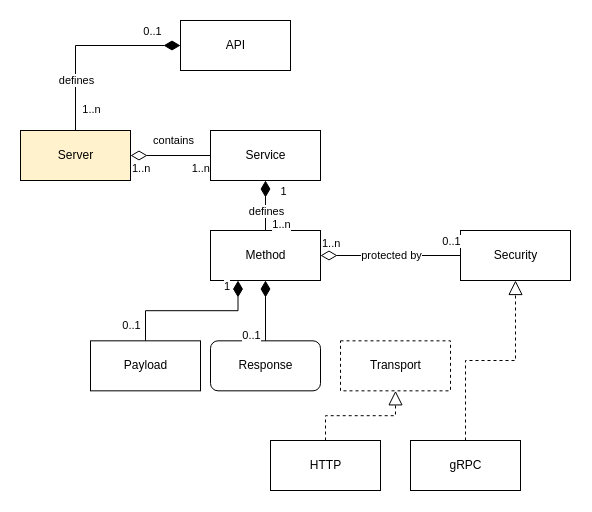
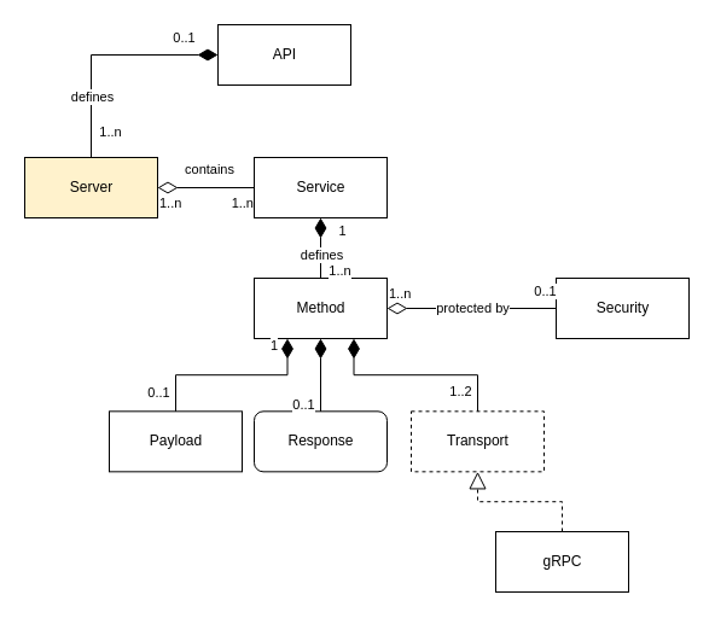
+ <mxCell id="26" value="" style="endArrow=none;html=1;endSize=12;startArrow=diamondThin;startSize=14;startFill=1;edgeStyle=orthogonalEdgeStyle;align=left;verticalAlign=bottom;rounded=0;endFill=0;entryX=0.5;entryY=0;entryDx=0;entryDy=0;exitX=0.75;exitY=1;exitDx=0;exitDy=0;" edge="1" parent="1" source="12" target="19"><mxGeometry x="-0.404" y="-15" relative="1" as="geometry"><mxPoint x="275" y="310" as="sourcePoint" /><mxPoint x="275" y="360" as="targetPoint" /><mxPoint as="offset" /></mxGeometry></mxCell>
+ <mxCell id="27" value="1..2" style="edgeLabel;html=1;align=center;verticalAlign=middle;resizable=0;points=[];" vertex="1" connectable="0" parent="26"><mxGeometry x="0.789" y="1" relative="1" as="geometry"><mxPoint x="-16" as="offset" /></mxGeometry></mxCell>
- <mxCell id="29" value="" style="endArrow=block;dashed=1;endFill=0;endSize=12;html=1;rounded=0;edgeStyle=orthogonalEdgeStyle;exitX=0.5;exitY=0;exitDx=0;exitDy=0;" edge="1" parent="1" source="25" target="30"><mxGeometry width="160" relative="1" as="geometry"><mxPoint x="335" y="460.33" as="sourcePoint" /><mxPoint x="390" y="390.33" as="targetPoint" /></mxGeometry></mxCell>
+ <mxCell id="29" value="" style="endArrow=block;dashed=1;endFill=0;endSize=12;html=1;rounded=0;edgeStyle=orthogonalEdgeStyle;exitX=0.5;exitY=0;exitDx=0;exitDy=0;entryX=0.5;entryY=1;entryDx=0;entryDy=0;" edge="1" parent="1" source="25" target="19"><mxGeometry width="160" relative="1" as="geometry"><mxPoint x="335" y="460.33" as="sourcePoint" /><mxPoint x="390" y="390.33" as="targetPoint" /></mxGeometry></mxCell>
- <mxCell id="28" value="" style="endArrow=block;dashed=1;endFill=0;endSize=12;html=1;rounded=0;entryX=0.5;entryY=1;entryDx=0;entryDy=0;edgeStyle=orthogonalEdgeStyle;exitX=0.5;exitY=0;exitDx=0;exitDy=0;" edge="1" parent="1" source="24" target="19"><mxGeometry width="160" relative="1" as="geometry"><mxPoint x="60" y="470.33" as="sourcePoint" /><mxPoint x="220" y="470.33" as="targetPoint" /></mxGeometry></mxCell>
- <mxCell id="24" value="HTTP" style="html=1;" vertex="1" parent="1"><mxGeometry x="270" y="440" width="110" height="50" as="geometry" /></mxCell>
